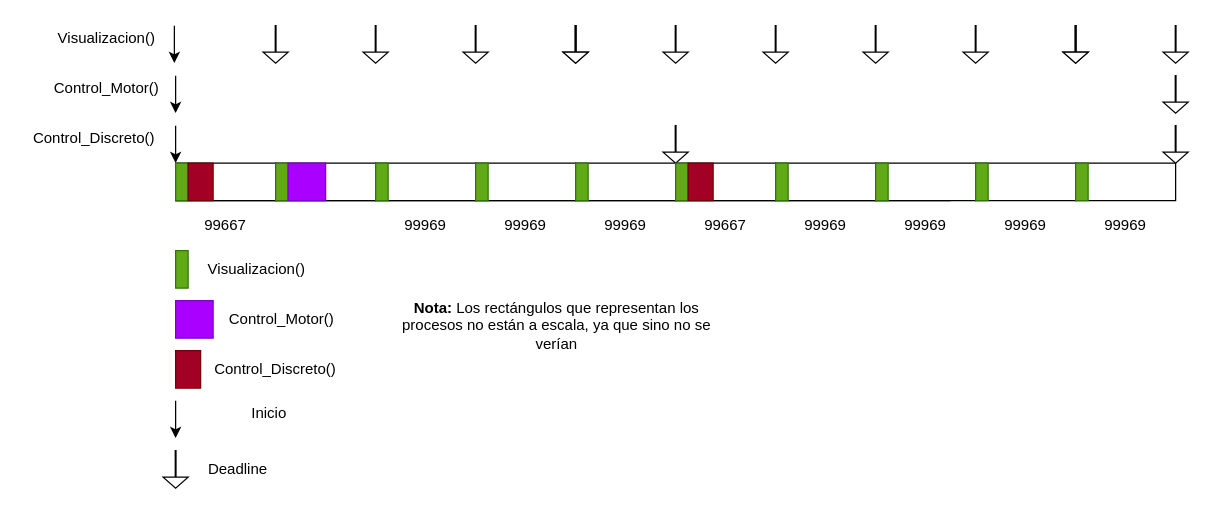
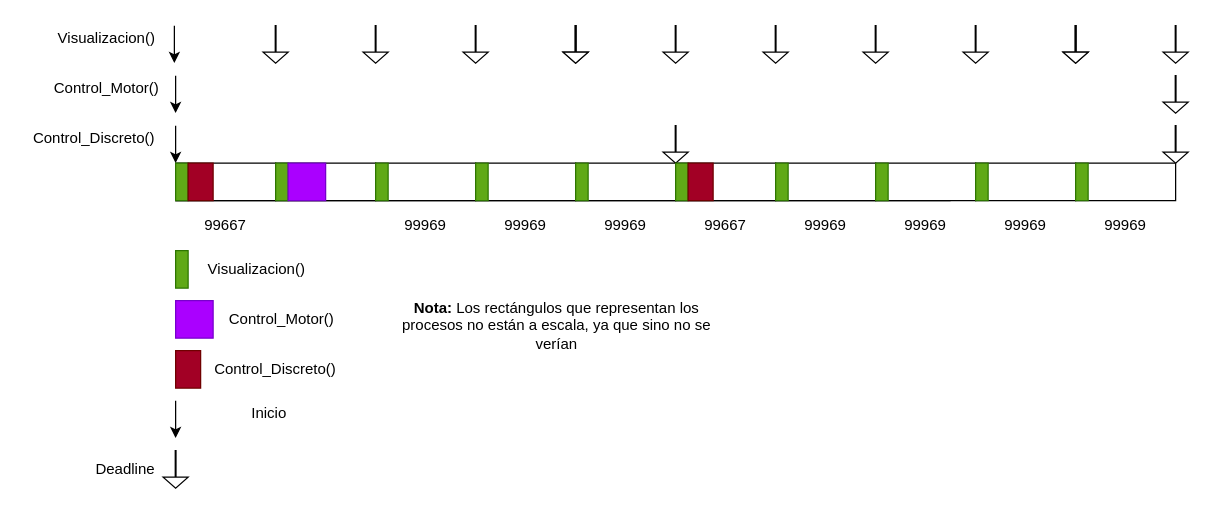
- <mxCell id="56" value="&lt;div&gt;Deadline&lt;/div&gt;" style="text;html=1;strokeColor=none;fillColor=none;align=center;verticalAlign=middle;whiteSpace=wrap;rounded=0;" vertex="1" parent="1"><mxGeometry x="170" y="365" width="40" height="20" as="geometry" /></mxCell>
+ <mxCell id="56" value="&lt;div&gt;Deadline&lt;/div&gt;" style="text;html=1;strokeColor=none;fillColor=none;align=center;verticalAlign=middle;whiteSpace=wrap;rounded=0;" vertex="1" parent="1"><mxGeometry x="80" y="365" width="40" height="20" as="geometry" /></mxCell>
